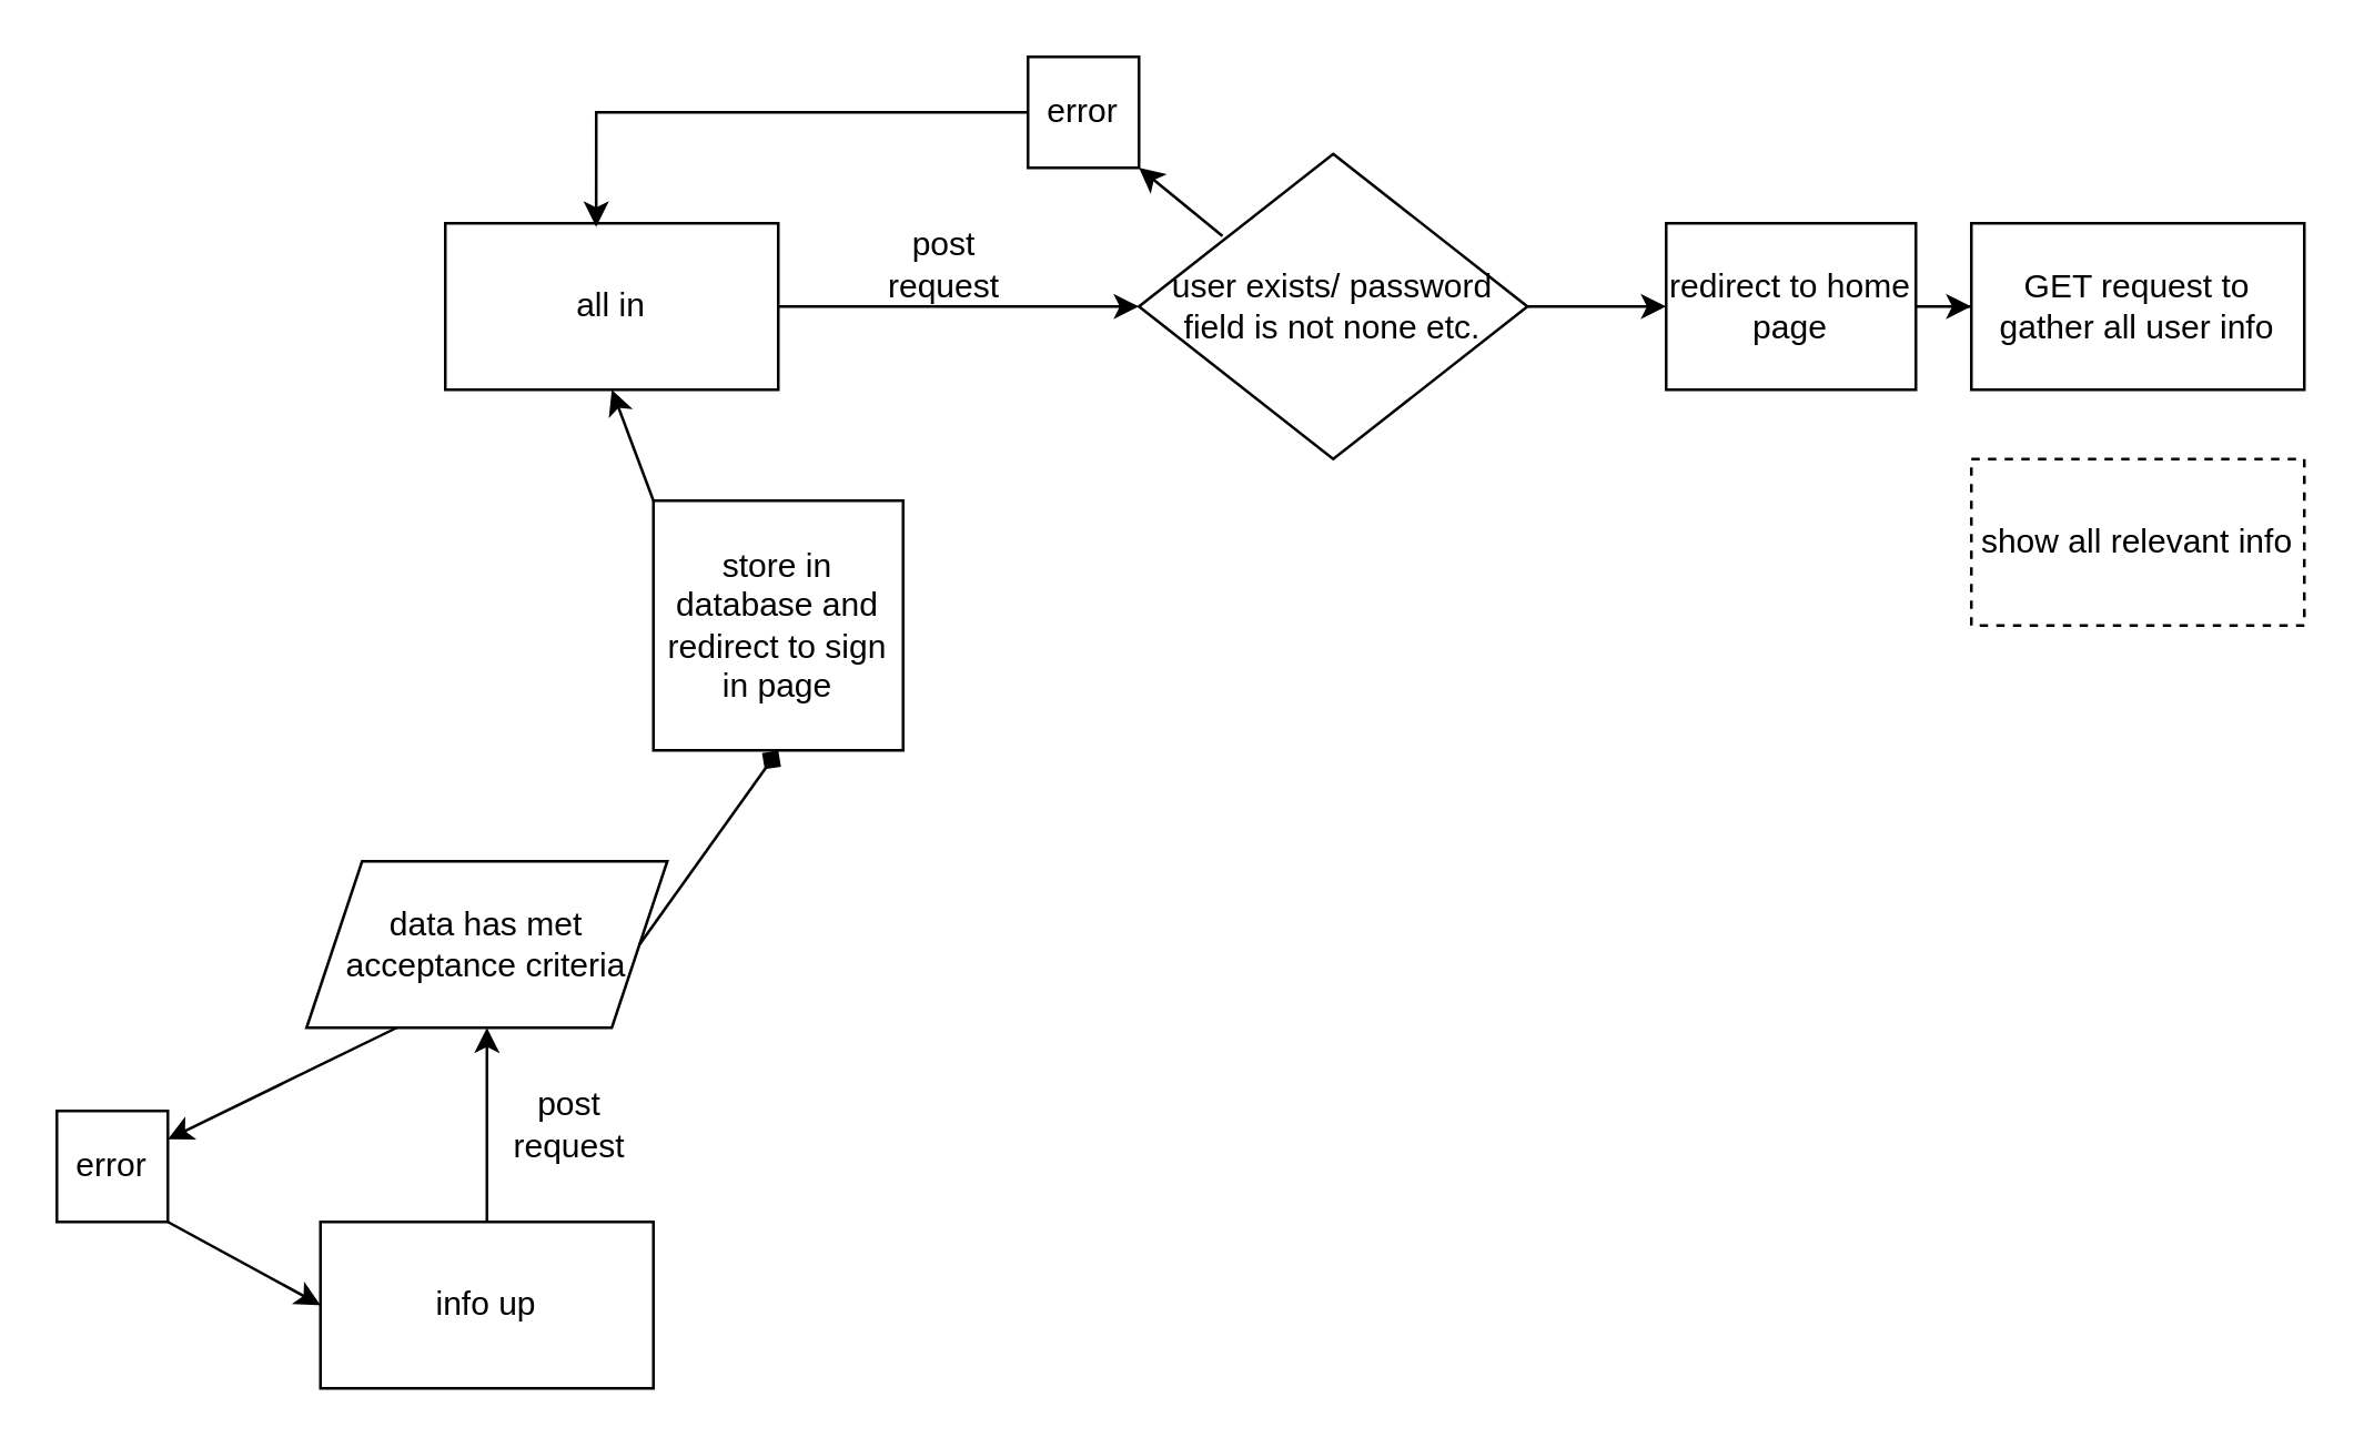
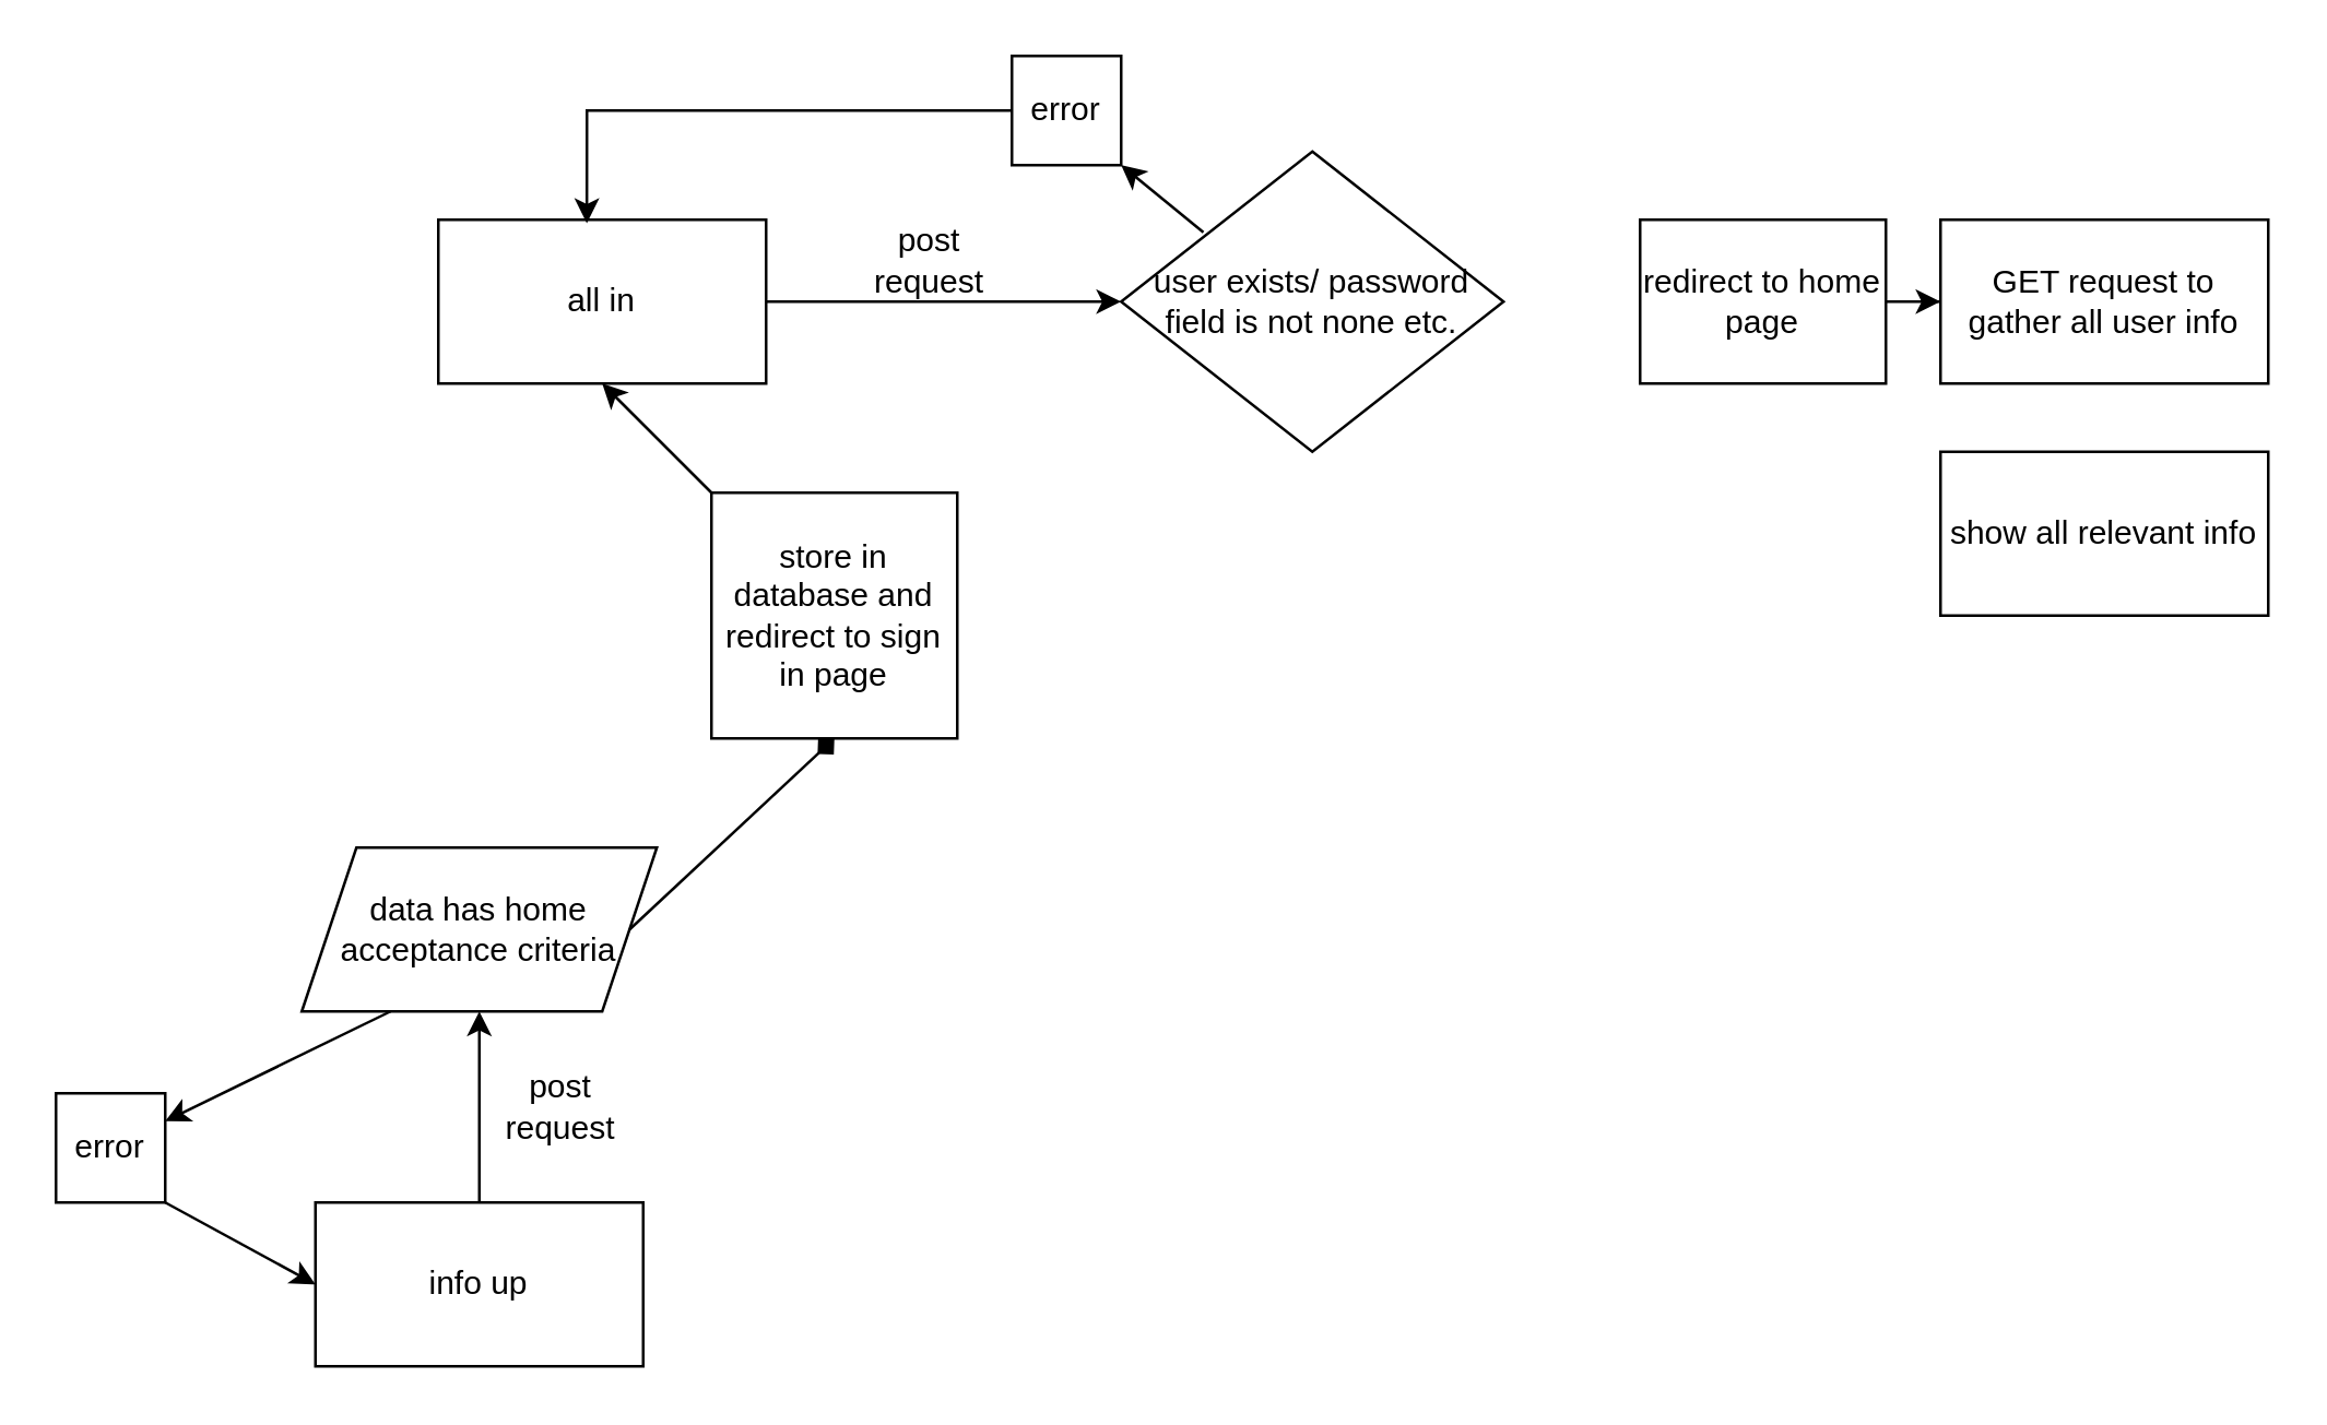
- <mxCell id="13" style="edgeStyle=orthogonalEdgeStyle;rounded=0;orthogonalLoop=1;jettySize=auto;html=1;entryX=0;entryY=0.5;entryDx=0;entryDy=0;" edge="1" parent="1" source="14" target="21"><mxGeometry relative="1" as="geometry" /></mxCell>
- <mxCell id="23" value="show all relevant info" style="rounded=0;whiteSpace=wrap;html=1;dashed=1;" vertex="1" parent="1"><mxGeometry x="710" y="165" width="120" height="60" as="geometry" /></mxCell>
+ <mxCell id="23" value="show all relevant info" style="rounded=0;whiteSpace=wrap;html=1;" vertex="1" parent="1"><mxGeometry x="710" y="165" width="120" height="60" as="geometry" /></mxCell>
- <mxCell id="7" value="store in database and redirect to sign in page" style="whiteSpace=wrap;html=1;aspect=fixed;" vertex="1" parent="1"><mxGeometry x="235" y="180" width="90" height="90" as="geometry" /></mxCell>
+ <mxCell id="7" value="store in database and redirect to sign in page" style="whiteSpace=wrap;html=1;aspect=fixed;" vertex="1" parent="1"><mxGeometry x="260" y="180" width="90" height="90" as="geometry" /></mxCell>
- <mxCell id="6" value="data has met acceptance criteria" style="shape=parallelogram;perimeter=parallelogramPerimeter;whiteSpace=wrap;html=1;fixedSize=1;" vertex="1" parent="1"><mxGeometry x="110" y="310" width="130" height="60" as="geometry" /></mxCell>
+ <mxCell id="6" value="data has home acceptance criteria" style="shape=parallelogram;perimeter=parallelogramPerimeter;whiteSpace=wrap;html=1;fixedSize=1;" vertex="1" parent="1"><mxGeometry x="110" y="310" width="130" height="60" as="geometry" /></mxCell>
